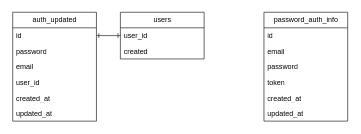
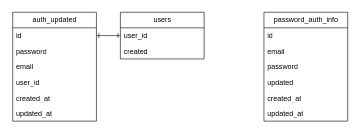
- <mxCell id="17" value="token" style="text;strokeColor=none;fillColor=none;align=left;verticalAlign=top;spacingLeft=4;spacingRight=4;overflow=hidden;rotatable=0;points=[[0,0.5],[1,0.5]];portConstraint=eastwest;whiteSpace=wrap;html=1;" parent="13" vertex="1"><mxGeometry y="104" width="140" height="26" as="geometry" /></mxCell>
+ <mxCell id="17" value="updated" style="text;strokeColor=none;fillColor=none;align=left;verticalAlign=top;spacingLeft=4;spacingRight=4;overflow=hidden;rotatable=0;points=[[0,0.5],[1,0.5]];portConstraint=eastwest;whiteSpace=wrap;html=1;" parent="13" vertex="1"><mxGeometry y="104" width="140" height="26" as="geometry" /></mxCell>
